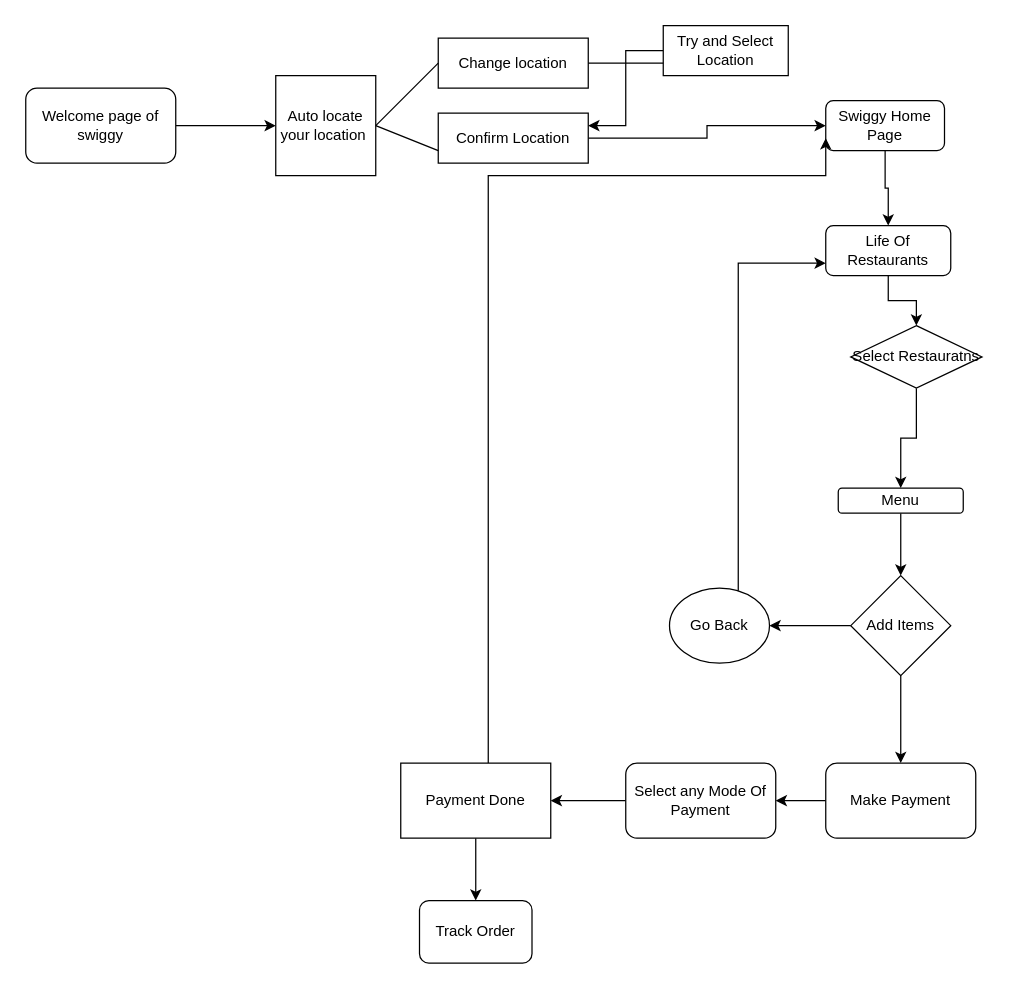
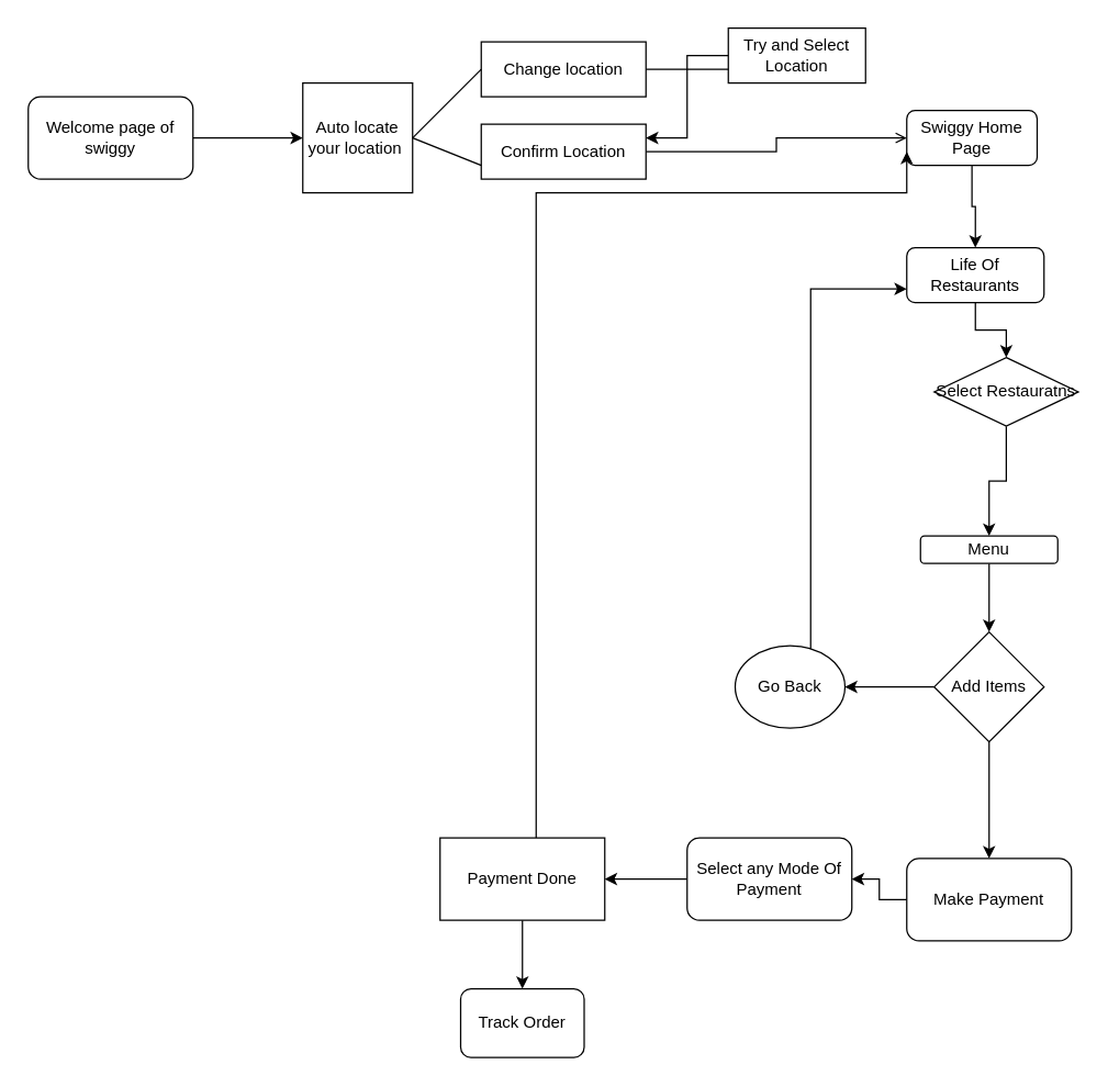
- <mxCell id="6" style="edgeStyle=orthogonalEdgeStyle;rounded=0;orthogonalLoop=1;jettySize=auto;html=1;" edge="1" parent="1" source="7" target="11"><mxGeometry relative="1" as="geometry" /></mxCell>
+ <mxCell id="6" style="edgeStyle=orthogonalEdgeStyle;rounded=0;orthogonalLoop=1;jettySize=auto;html=1;endArrow=open;" edge="1" parent="1" source="7" target="11"><mxGeometry relative="1" as="geometry" /></mxCell>
- <mxCell id="24" value="Make Payment" style="rounded=1;whiteSpace=wrap;html=1;" vertex="1" parent="1"><mxGeometry x="660" y="610" width="120" height="60" as="geometry" /></mxCell>
+ <mxCell id="24" value="Make Payment" style="rounded=1;whiteSpace=wrap;html=1;" vertex="1" parent="1"><mxGeometry x="660" y="625" width="120" height="60" as="geometry" /></mxCell>
